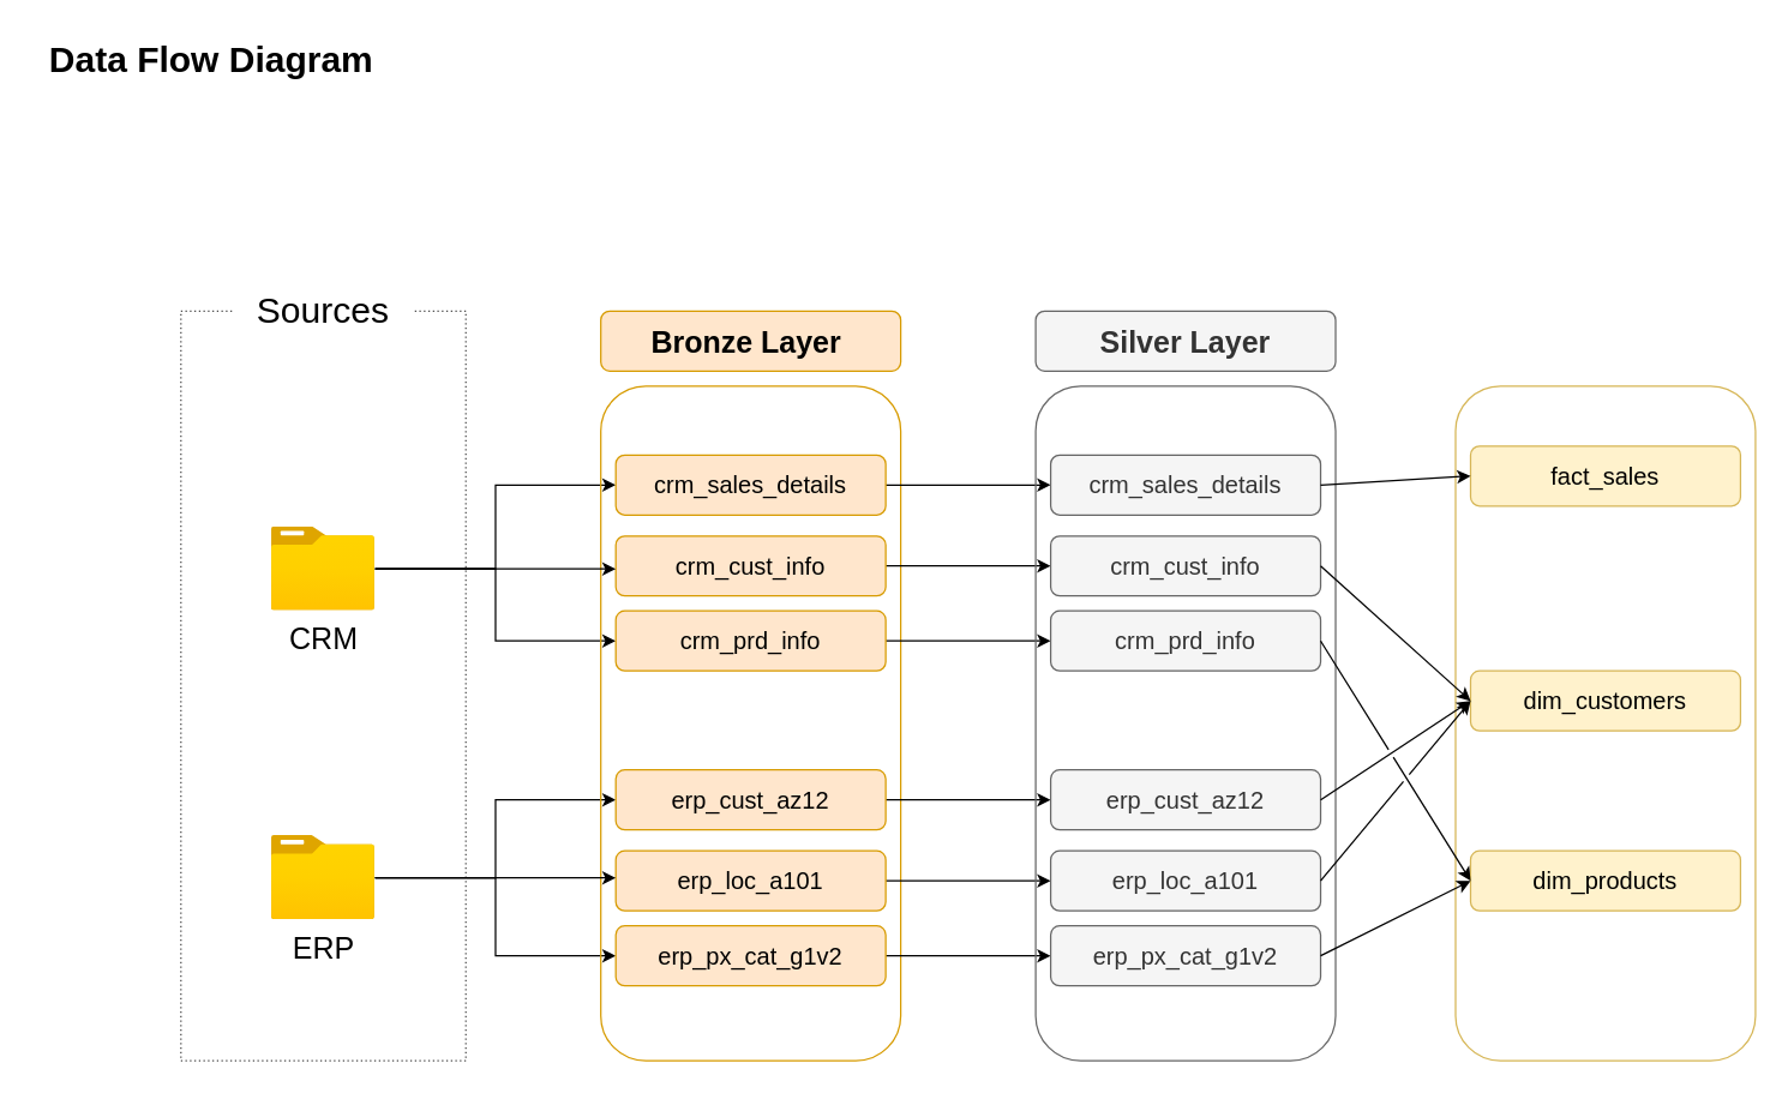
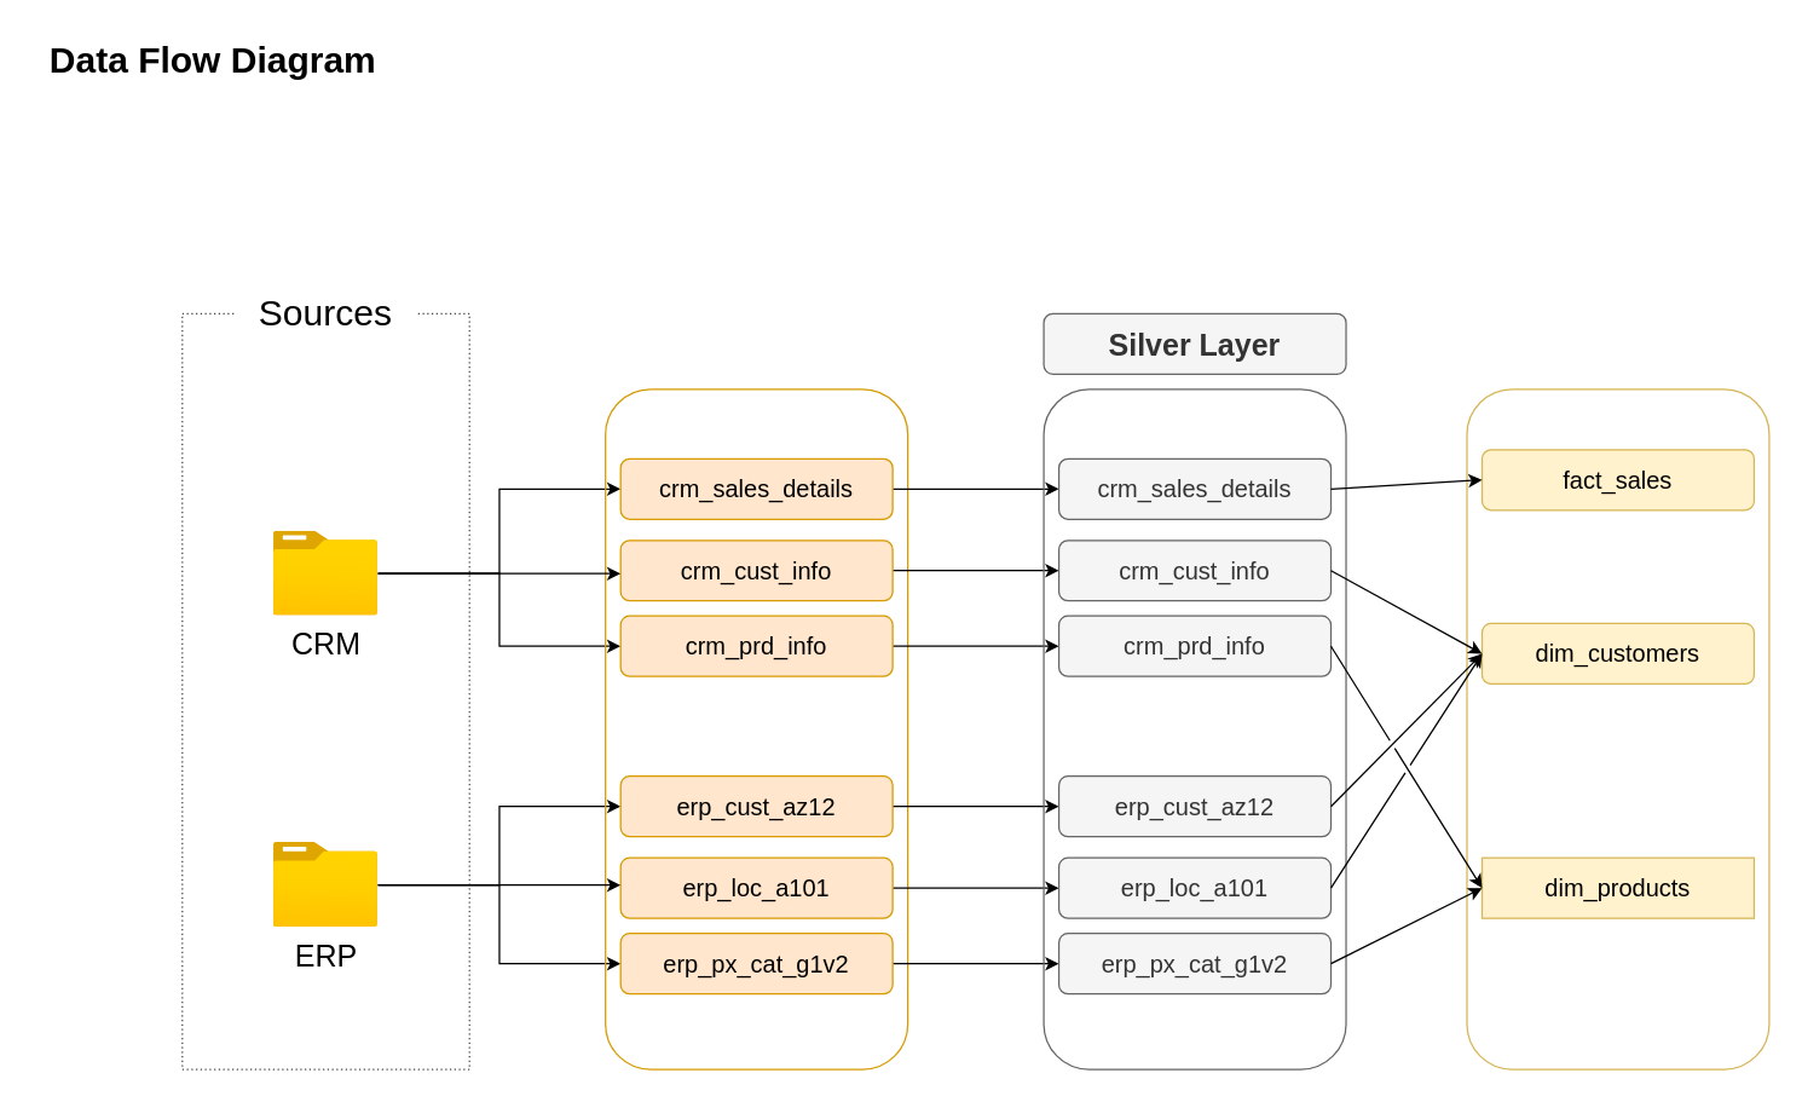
- <mxCell id="12" value="&lt;font style=&quot;font-size: 20px;&quot;&gt;&lt;b&gt;Bronze Layer&amp;nbsp;&lt;/b&gt;&lt;/font&gt;" style="rounded=1;whiteSpace=wrap;html=1;fillColor=#ffe6cc;strokeColor=#d79b00;" parent="1" vertex="1"><mxGeometry x="400" y="207" width="200" height="40" as="geometry" /></mxCell>
- <mxCell id="37" value="&lt;span style=&quot;font-size: 16px;&quot;&gt;dim_customers&lt;/span&gt;" style="rounded=1;whiteSpace=wrap;html=1;fillColor=#fff2cc;strokeColor=#d6b656;" vertex="1" parent="1"><mxGeometry x="980" y="447" width="180" height="40" as="geometry" /></mxCell>
+ <mxCell id="37" value="&lt;span style=&quot;font-size: 16px;&quot;&gt;dim_customers&lt;/span&gt;" style="rounded=1;whiteSpace=wrap;html=1;fillColor=#fff2cc;strokeColor=#d6b656;" vertex="1" parent="1"><mxGeometry x="980" y="412" width="180" height="40" as="geometry" /></mxCell>
- <mxCell id="38" value="&lt;span style=&quot;font-size: 16px;&quot;&gt;dim_products&lt;/span&gt;" style="rounded=1;whiteSpace=wrap;html=1;fillColor=#fff2cc;strokeColor=#d6b656;" vertex="1" parent="1"><mxGeometry x="980" y="567" width="180" height="40" as="geometry" /></mxCell>
+ <mxCell id="38" value="&lt;span style=&quot;font-size: 16px;&quot;&gt;dim_products&lt;/span&gt;" style="whiteSpace=wrap;html=1;fillColor=#fff2cc;strokeColor=#d6b656;rounded=0;" vertex="1" parent="1"><mxGeometry x="980" y="567" width="180" height="40" as="geometry" /></mxCell>
